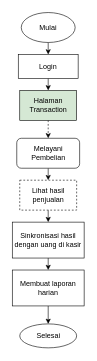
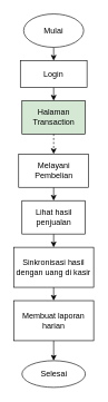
- <mxCell id="9" value="Melayani Pembelian" style="whiteSpace=wrap;html=1;rounded=1;" vertex="1" parent="1"><mxGeometry x="27.5" y="230" width="105" height="50" as="geometry" /></mxCell>
+ <mxCell id="9" value="Melayani Pembelian" style="rounded=0;whiteSpace=wrap;html=1;" vertex="1" parent="1"><mxGeometry x="27.5" y="230" width="105" height="50" as="geometry" /></mxCell>
- <mxCell id="11" value="Lihat hasil penjualan" style="rounded=0;whiteSpace=wrap;html=1;dashed=1;" vertex="1" parent="1"><mxGeometry x="32.5" y="300" width="95" height="50" as="geometry" /></mxCell>
+ <mxCell id="11" value="Lihat hasil penjualan" style="rounded=0;whiteSpace=wrap;html=1;" vertex="1" parent="1"><mxGeometry x="32.5" y="300" width="95" height="50" as="geometry" /></mxCell>
